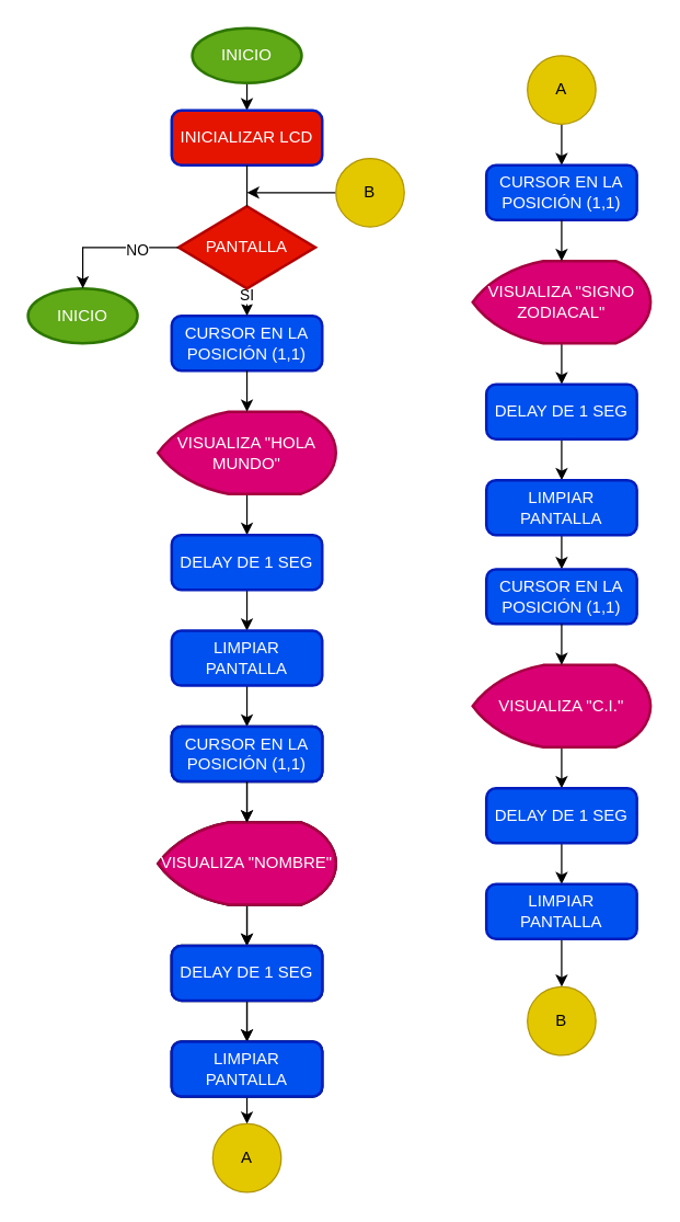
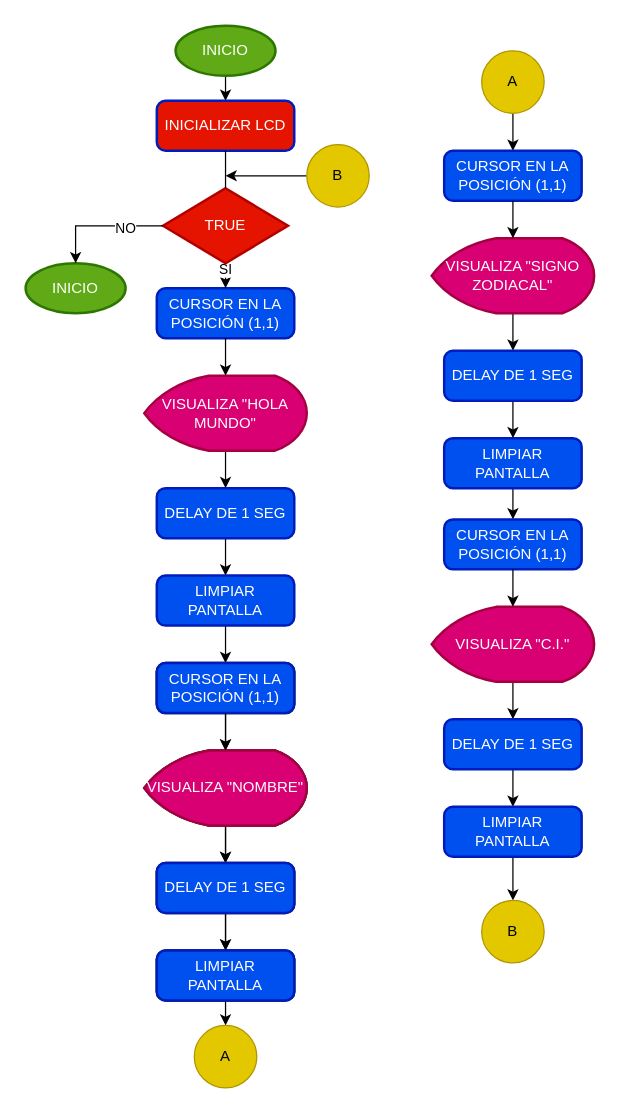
- <mxCell id="23" value="PANTALLA" style="strokeWidth=2;html=1;shape=mxgraph.flowchart.decision;whiteSpace=wrap;fillColor=#e51400;fontColor=#ffffff;strokeColor=#B20000;" vertex="1" parent="1"><mxGeometry x="130" y="150" width="100" height="60" as="geometry" /></mxCell>
+ <mxCell id="23" value="TRUE" style="strokeWidth=2;html=1;shape=mxgraph.flowchart.decision;whiteSpace=wrap;fillColor=#e51400;fontColor=#ffffff;strokeColor=#B20000;" vertex="1" parent="1"><mxGeometry x="130" y="150" width="100" height="60" as="geometry" /></mxCell>
